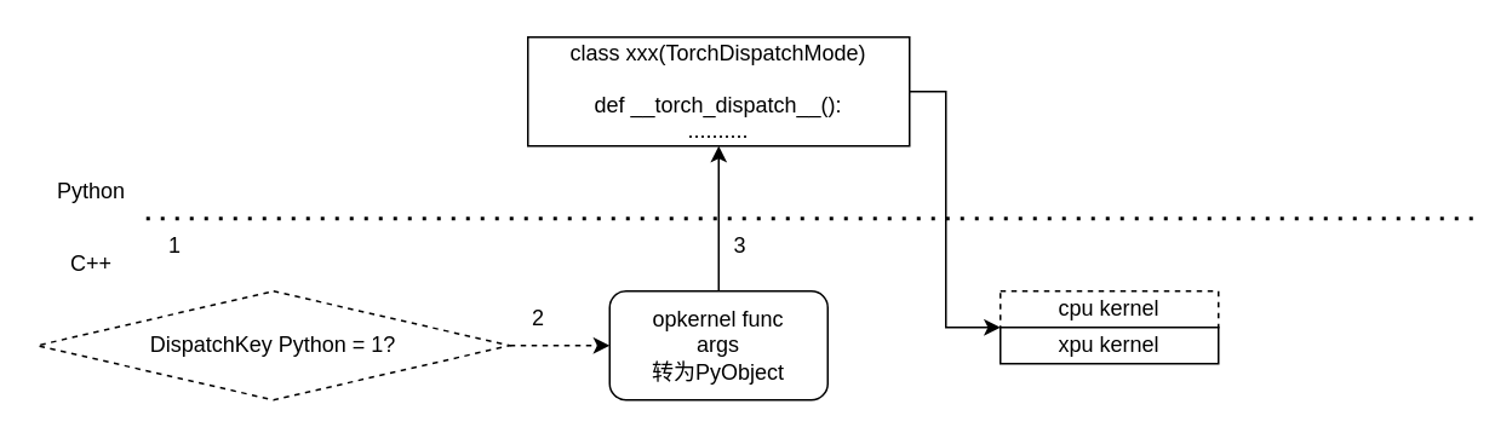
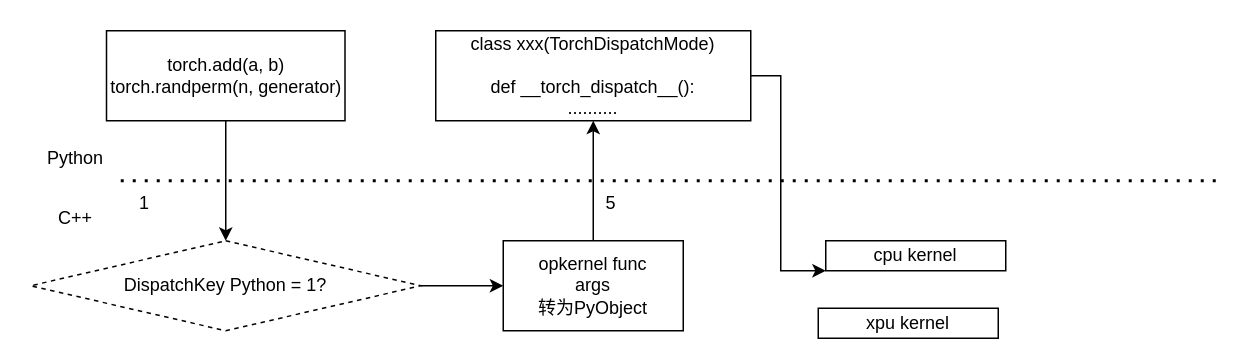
+ <mxCell id="3" value="torch.add(a, b)&lt;br&gt;torch.randperm(n, generator)" style="rounded=0;whiteSpace=wrap;html=1;" vertex="1" parent="1"><mxGeometry x="70.5" y="20" width="159" height="60" as="geometry" /></mxCell>
+ <mxCell id="2" style="edgeStyle=orthogonalEdgeStyle;rounded=0;orthogonalLoop=1;jettySize=auto;html=1;entryX=0.5;entryY=0;entryDx=0;entryDy=0;" edge="1" parent="1" source="3" target="8"><mxGeometry relative="1" as="geometry" /></mxCell>
- <mxCell id="17" value="3" style="text;html=1;strokeColor=none;fillColor=none;align=center;verticalAlign=middle;whiteSpace=wrap;rounded=0;" vertex="1" parent="1"><mxGeometry x="394" y="120" width="26" height="30" as="geometry" /></mxCell>
+ <mxCell id="17" value="5" style="text;html=1;strokeColor=none;fillColor=none;align=center;verticalAlign=middle;whiteSpace=wrap;rounded=0;" vertex="1" parent="1"><mxGeometry x="394" y="120" width="26" height="30" as="geometry" /></mxCell>
- <mxCell id="13" value="cpu kernel" style="rounded=0;whiteSpace=wrap;html=1;dashed=1;" vertex="1" parent="1"><mxGeometry x="550" y="160" width="120" height="20" as="geometry" /></mxCell>
+ <mxCell id="13" value="cpu kernel" style="rounded=0;whiteSpace=wrap;html=1;" vertex="1" parent="1"><mxGeometry x="550" y="160" width="120" height="20" as="geometry" /></mxCell>
- <mxCell id="16" value="2" style="text;html=1;strokeColor=none;fillColor=none;align=center;verticalAlign=middle;whiteSpace=wrap;rounded=0;" vertex="1" parent="1"><mxGeometry x="283" y="160" width="26" height="30" as="geometry" /></mxCell>
- <mxCell id="7" style="edgeStyle=orthogonalEdgeStyle;rounded=0;orthogonalLoop=1;jettySize=auto;html=1;entryX=0;entryY=0.5;entryDx=0;entryDy=0;dashed=1;" edge="1" parent="1" source="8" target="10"><mxGeometry relative="1" as="geometry" /></mxCell>
+ <mxCell id="7" style="edgeStyle=orthogonalEdgeStyle;rounded=0;orthogonalLoop=1;jettySize=auto;html=1;entryX=0;entryY=0.5;entryDx=0;entryDy=0;" edge="1" parent="1" source="8" target="10"><mxGeometry relative="1" as="geometry" /></mxCell>
- <mxCell id="10" value="opkernel func&lt;br&gt;args&lt;br&gt;转为PyObject" style="whiteSpace=wrap;html=1;rounded=1;" vertex="1" parent="1"><mxGeometry x="335" y="160" width="120" height="60" as="geometry" /></mxCell>
+ <mxCell id="10" value="opkernel func&lt;br&gt;args&lt;br&gt;转为PyObject" style="rounded=0;whiteSpace=wrap;html=1;" vertex="1" parent="1"><mxGeometry x="335" y="160" width="120" height="60" as="geometry" /></mxCell>
- <mxCell id="14" value="xpu kernel" style="rounded=0;whiteSpace=wrap;html=1;" vertex="1" parent="1"><mxGeometry x="550" y="180" width="120" height="20" as="geometry" /></mxCell>
+ <mxCell id="14" value="xpu kernel" style="rounded=0;whiteSpace=wrap;html=1;" vertex="1" parent="1"><mxGeometry x="545" y="205" width="120" height="20" as="geometry" /></mxCell>
